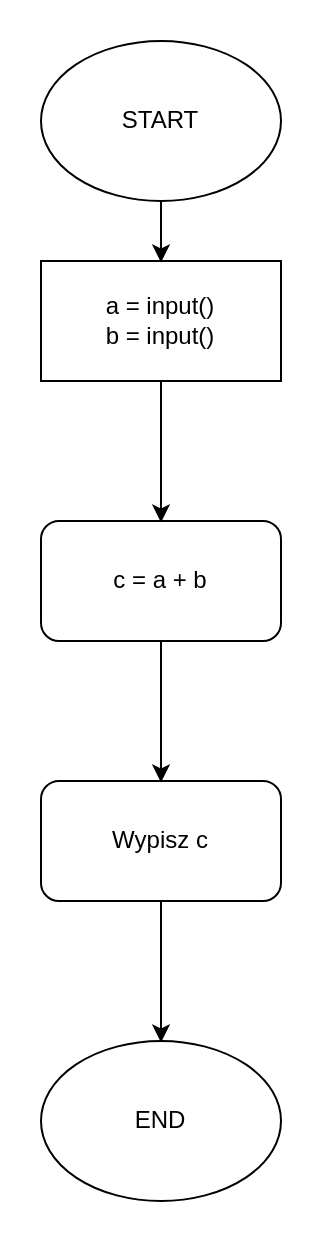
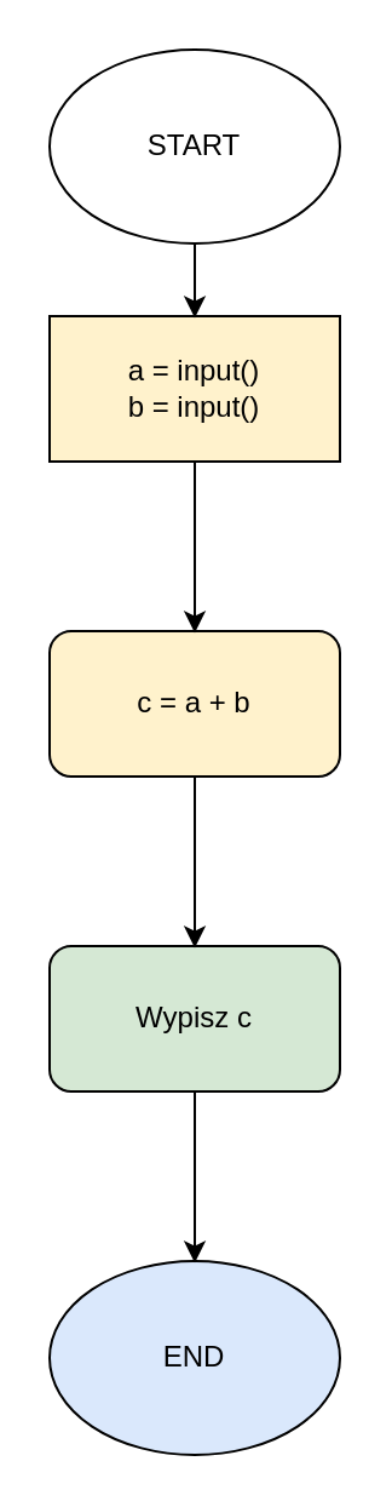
- <mxCell id="3" value="a = input()&lt;br&gt;b = input()" style="rounded=0;whiteSpace=wrap;html=1;" vertex="1" parent="1"><mxGeometry x="20" y="130" width="120" height="60" as="geometry" /></mxCell>
+ <mxCell id="3" value="a = input()&lt;br&gt;b = input()" style="rounded=0;whiteSpace=wrap;html=1;fillColor=#fff2cc;" vertex="1" parent="1"><mxGeometry x="20" y="130" width="120" height="60" as="geometry" /></mxCell>
- <mxCell id="4" value="c = a + b" style="rounded=1;whiteSpace=wrap;html=1;" vertex="1" parent="1"><mxGeometry x="20" y="260" width="120" height="60" as="geometry" /></mxCell>
+ <mxCell id="4" value="c = a + b" style="rounded=1;whiteSpace=wrap;html=1;fillColor=#fff2cc;" vertex="1" parent="1"><mxGeometry x="20" y="260" width="120" height="60" as="geometry" /></mxCell>
- <mxCell id="5" value="Wypisz c" style="rounded=1;whiteSpace=wrap;html=1;" vertex="1" parent="1"><mxGeometry x="20" y="390" width="120" height="60" as="geometry" /></mxCell>
+ <mxCell id="5" value="Wypisz c" style="rounded=1;whiteSpace=wrap;html=1;fillColor=#d5e8d4;" vertex="1" parent="1"><mxGeometry x="20" y="390" width="120" height="60" as="geometry" /></mxCell>
- <mxCell id="6" value="END" style="ellipse;whiteSpace=wrap;html=1;" vertex="1" parent="1"><mxGeometry x="20" y="520" width="120" height="80" as="geometry" /></mxCell>
+ <mxCell id="6" value="END" style="ellipse;whiteSpace=wrap;html=1;fillColor=#dae8fc;" vertex="1" parent="1"><mxGeometry x="20" y="520" width="120" height="80" as="geometry" /></mxCell>
